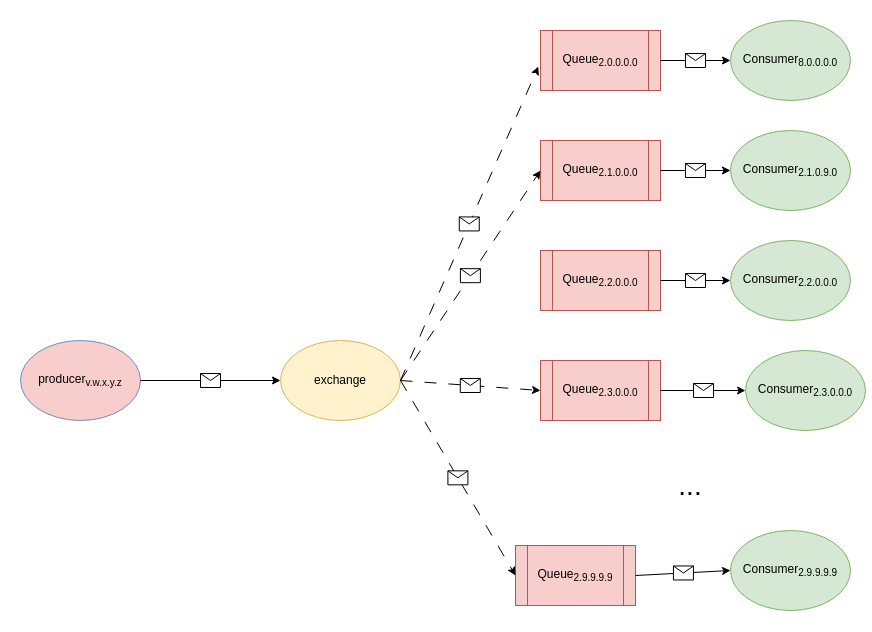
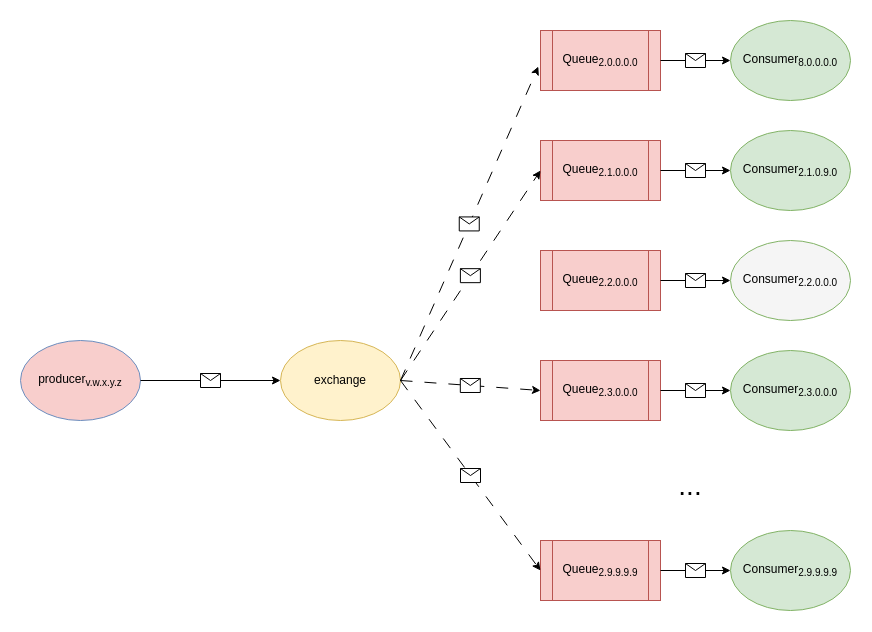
- <mxCell id="6" value="Consumer&lt;sub&gt;2.2.0.0.0&lt;/sub&gt;" style="ellipse;whiteSpace=wrap;html=1;fillColor=#d5e8d4;strokeColor=#82b366;" vertex="1" parent="1"><mxGeometry x="730" y="240" width="120" height="80" as="geometry" /></mxCell>
+ <mxCell id="6" value="Consumer&lt;sub&gt;2.2.0.0.0&lt;/sub&gt;" style="ellipse;whiteSpace=wrap;html=1;fillColor=#f5f5f5;strokeColor=#82b366;" vertex="1" parent="1"><mxGeometry x="730" y="240" width="120" height="80" as="geometry" /></mxCell>
- <mxCell id="7" value="Consumer&lt;sub&gt;2.3.0.0.0&lt;/sub&gt;" style="ellipse;whiteSpace=wrap;html=1;fillColor=#d5e8d4;strokeColor=#82b366;" vertex="1" parent="1"><mxGeometry x="745" y="350" width="120" height="80" as="geometry" /></mxCell>
+ <mxCell id="7" value="Consumer&lt;sub&gt;2.3.0.0.0&lt;/sub&gt;" style="ellipse;whiteSpace=wrap;html=1;fillColor=#d5e8d4;strokeColor=#82b366;" vertex="1" parent="1"><mxGeometry x="730" y="350" width="120" height="80" as="geometry" /></mxCell>
- <mxCell id="13" value="Queue&lt;sub&gt;2.9.9.9.9&lt;/sub&gt;" style="shape=process;whiteSpace=wrap;html=1;backgroundOutline=1;fillColor=#f8cecc;strokeColor=#b85450;" vertex="1" parent="1"><mxGeometry x="515" y="545" width="120" height="60" as="geometry" /></mxCell>
+ <mxCell id="13" value="Queue&lt;sub&gt;2.9.9.9.9&lt;/sub&gt;" style="shape=process;whiteSpace=wrap;html=1;backgroundOutline=1;fillColor=#f8cecc;strokeColor=#b85450;" vertex="1" parent="1"><mxGeometry x="540" y="540" width="120" height="60" as="geometry" /></mxCell>
